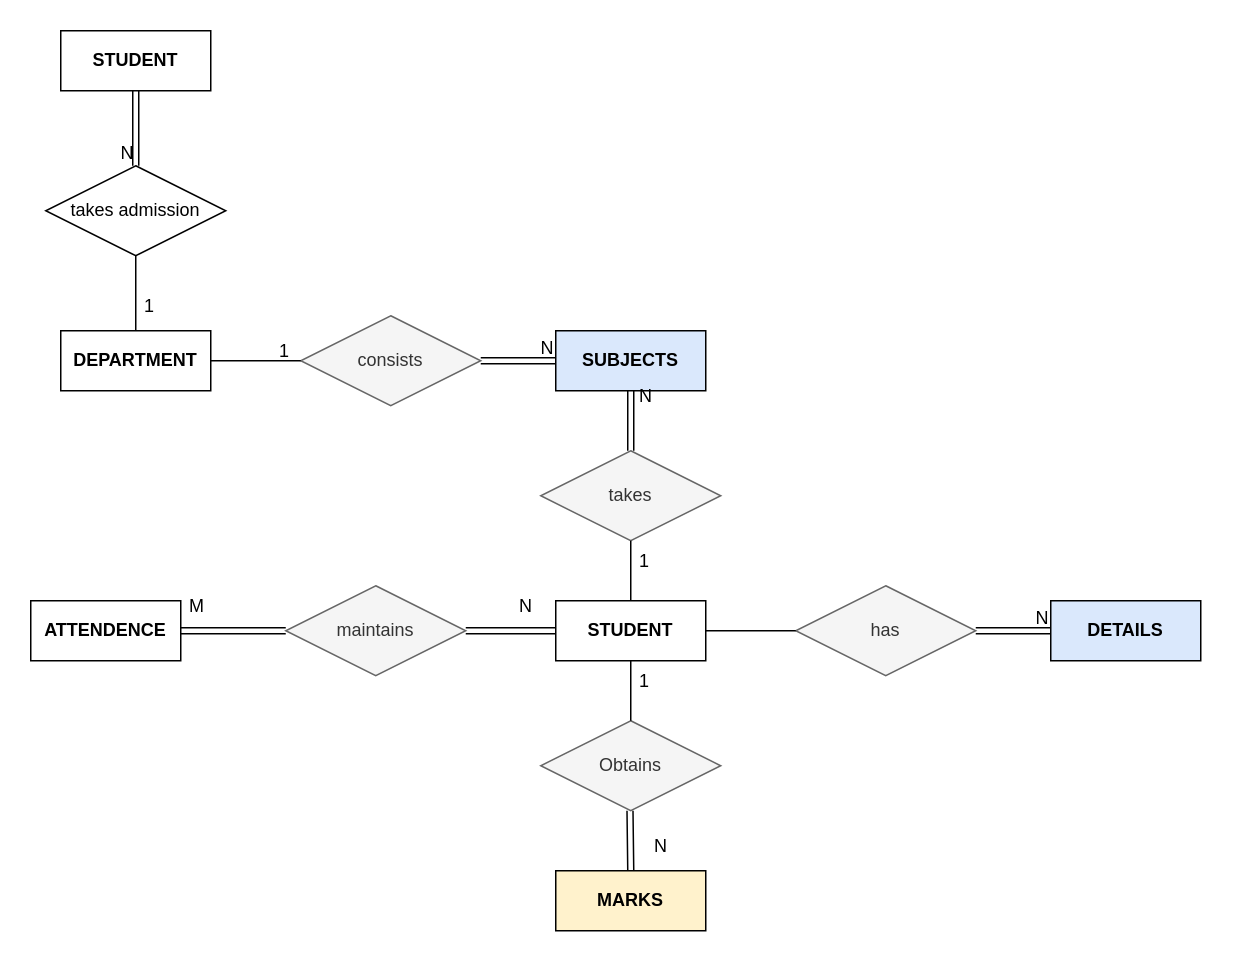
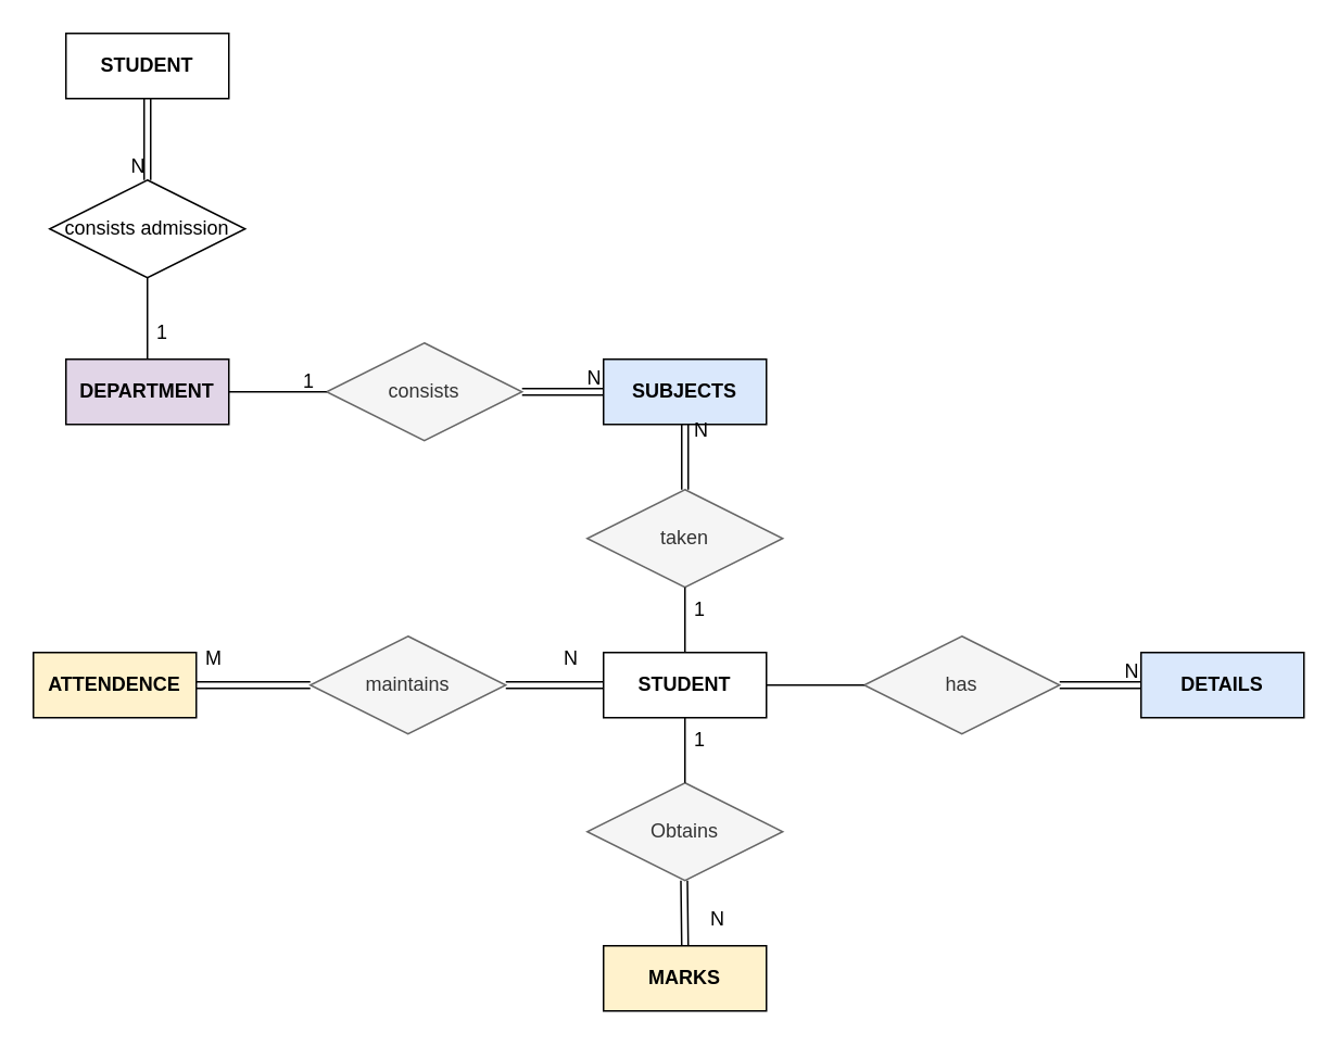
- <mxCell id="37" value="takes admission" style="shape=rhombus;perimeter=rhombusPerimeter;whiteSpace=wrap;html=1;align=center;" vertex="1" parent="1"><mxGeometry x="30" y="110" width="120" height="60" as="geometry" /></mxCell>
+ <mxCell id="37" value="consists admission" style="shape=rhombus;perimeter=rhombusPerimeter;whiteSpace=wrap;html=1;align=center;" vertex="1" parent="1"><mxGeometry x="30" y="110" width="120" height="60" as="geometry" /></mxCell>
- <mxCell id="2" value="&lt;b&gt;DEPARTMENT&lt;/b&gt;" style="whiteSpace=wrap;html=1;align=center;" vertex="1" parent="1"><mxGeometry x="40" y="220" width="100" height="40" as="geometry" /></mxCell>
+ <mxCell id="2" value="&lt;b&gt;DEPARTMENT&lt;/b&gt;" style="whiteSpace=wrap;html=1;align=center;fillColor=#e1d5e7;" vertex="1" parent="1"><mxGeometry x="40" y="220" width="100" height="40" as="geometry" /></mxCell>
- <mxCell id="16" value="takes" style="shape=rhombus;perimeter=rhombusPerimeter;whiteSpace=wrap;html=1;align=center;fillColor=#f5f5f5;fontColor=#333333;strokeColor=#666666;" vertex="1" parent="1"><mxGeometry x="360" y="300" width="120" height="60" as="geometry" /></mxCell>
+ <mxCell id="16" value="taken" style="shape=rhombus;perimeter=rhombusPerimeter;whiteSpace=wrap;html=1;align=center;fillColor=#f5f5f5;fontColor=#333333;strokeColor=#666666;" vertex="1" parent="1"><mxGeometry x="360" y="300" width="120" height="60" as="geometry" /></mxCell>
- <mxCell id="24" value="&lt;b&gt;ATTENDENCE&lt;/b&gt;" style="whiteSpace=wrap;html=1;align=center;" vertex="1" parent="1"><mxGeometry x="20" y="400" width="100" height="40" as="geometry" /></mxCell>
+ <mxCell id="24" value="&lt;b&gt;ATTENDENCE&lt;/b&gt;" style="whiteSpace=wrap;html=1;align=center;fillColor=#fff2cc;" vertex="1" parent="1"><mxGeometry x="20" y="400" width="100" height="40" as="geometry" /></mxCell>
